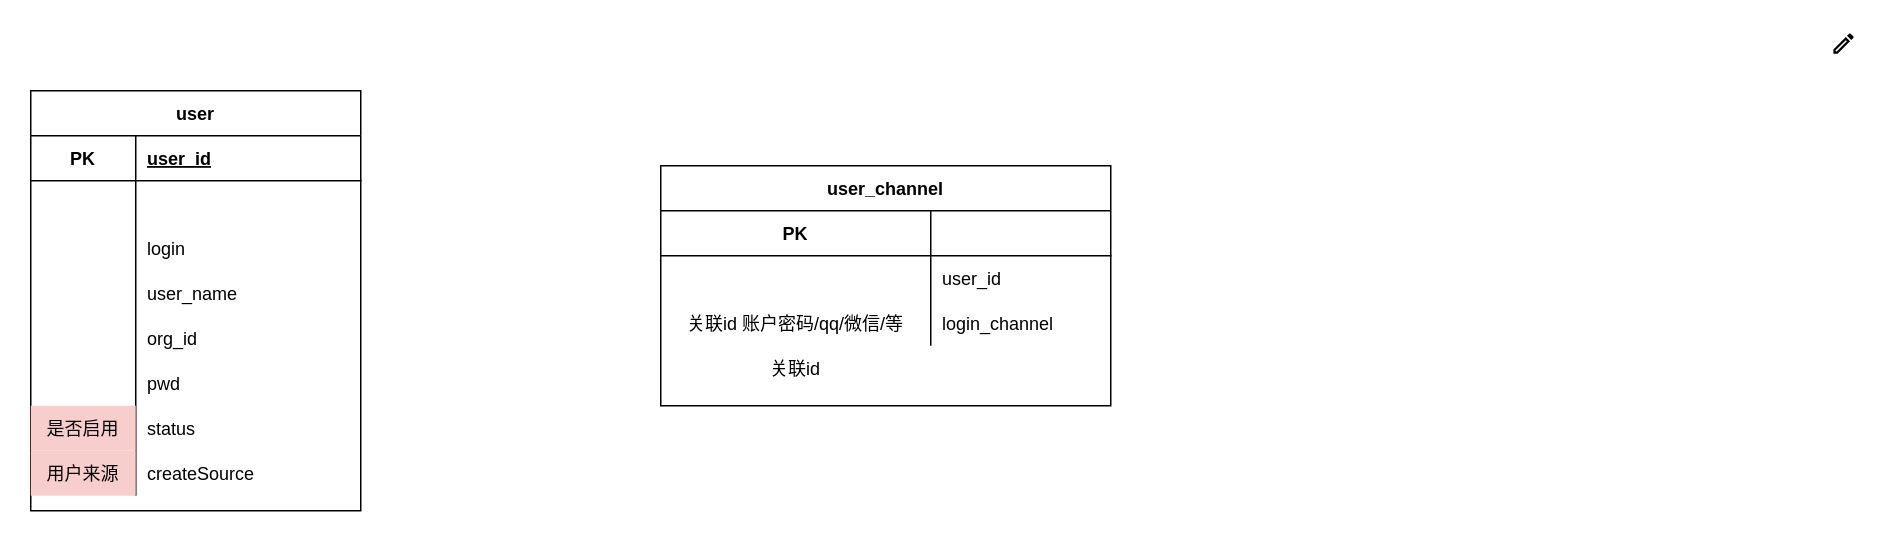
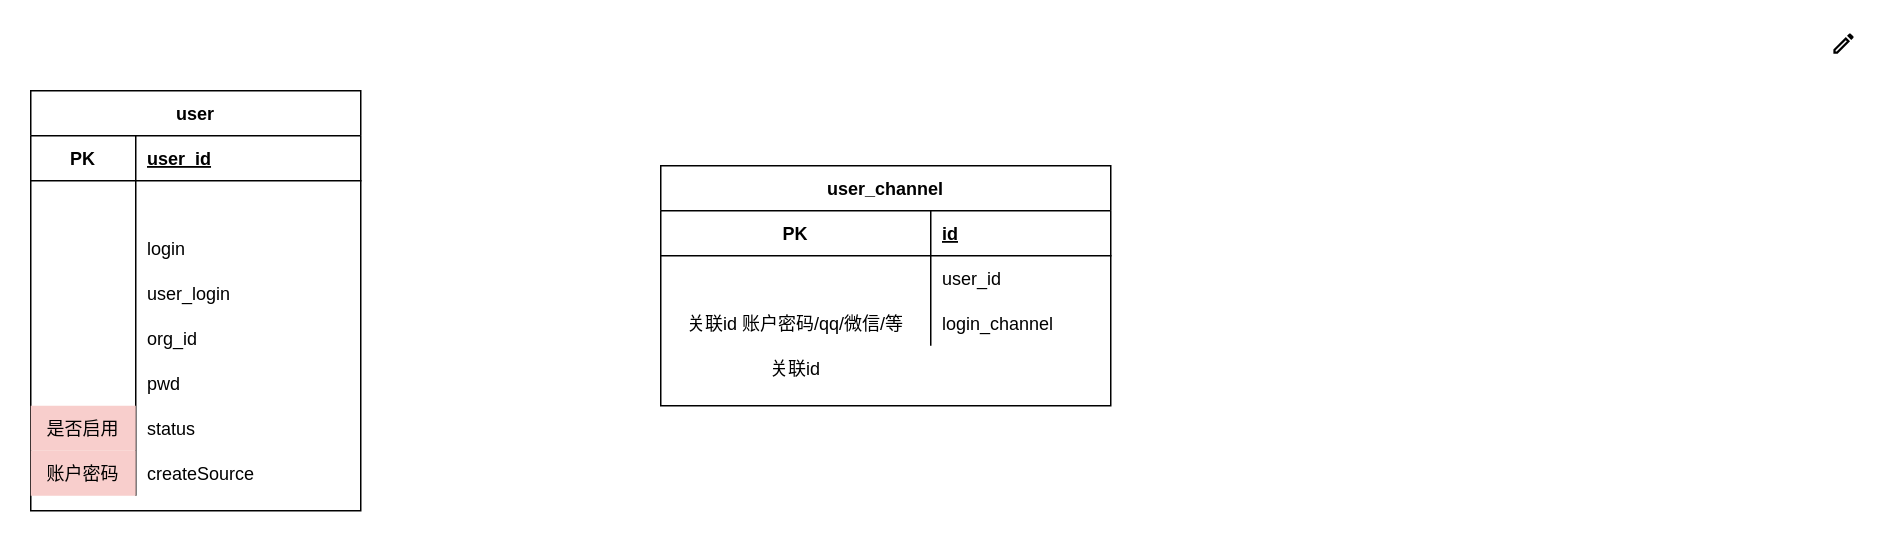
+ <mxCell id="29" value="id" style="shape=partialRectangle;connectable=0;fillColor=none;top=0;left=0;bottom=0;right=0;align=left;spacingLeft=6;fontStyle=5;overflow=hidden;" vertex="1" parent="27"><mxGeometry x="180" width="120" height="30" as="geometry"><mxRectangle width="120" height="30" as="alternateBounds" /></mxGeometry></mxCell>
- <mxCell id="13" value="user_name" style="shape=partialRectangle;connectable=0;fillColor=none;top=0;left=0;bottom=0;right=0;align=left;spacingLeft=6;overflow=hidden;" vertex="1" parent="11"><mxGeometry x="70" width="150" height="30" as="geometry"><mxRectangle width="150" height="30" as="alternateBounds" /></mxGeometry></mxCell>
+ <mxCell id="13" value="user_login" style="shape=partialRectangle;connectable=0;fillColor=none;top=0;left=0;bottom=0;right=0;align=left;spacingLeft=6;overflow=hidden;" vertex="1" parent="11"><mxGeometry x="70" width="150" height="30" as="geometry"><mxRectangle width="150" height="30" as="alternateBounds" /></mxGeometry></mxCell>
- <mxCell id="24" value="用户来源" style="shape=partialRectangle;connectable=0;fillColor=#f8cecc;top=0;left=0;bottom=0;right=0;editable=1;overflow=hidden;strokeColor=#b85450;" vertex="1" parent="23"><mxGeometry width="70" height="30" as="geometry"><mxRectangle width="70" height="30" as="alternateBounds" /></mxGeometry></mxCell>
+ <mxCell id="24" value="账户密码" style="shape=partialRectangle;connectable=0;fillColor=#f8cecc;top=0;left=0;bottom=0;right=0;editable=1;overflow=hidden;strokeColor=#b85450;" vertex="1" parent="23"><mxGeometry width="70" height="30" as="geometry"><mxRectangle width="70" height="30" as="alternateBounds" /></mxGeometry></mxCell>
